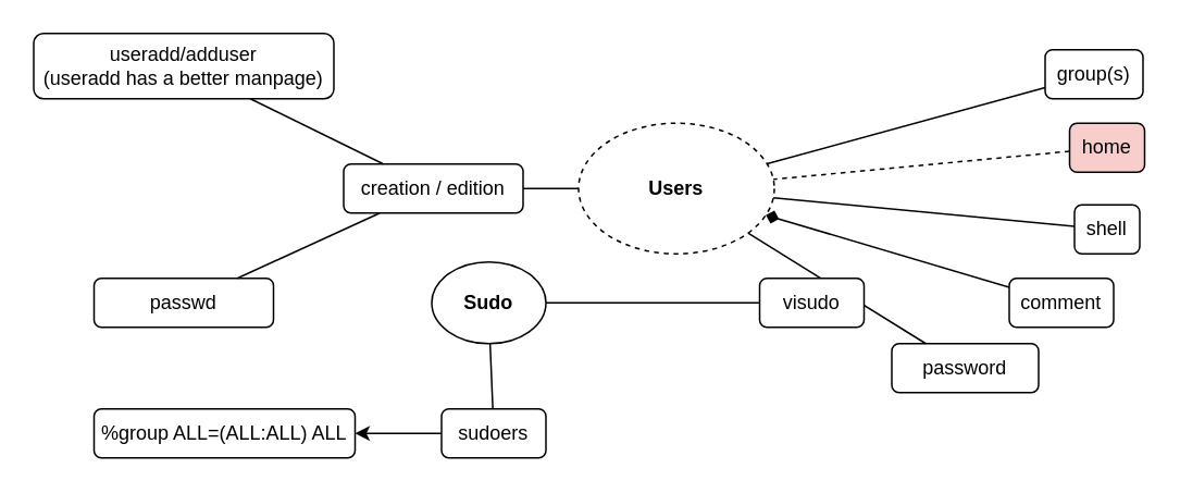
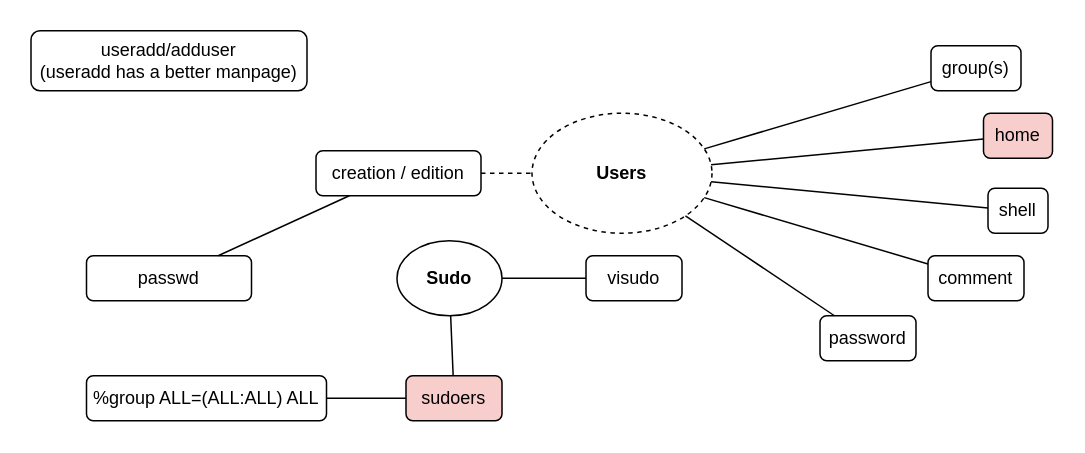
- <mxCell id="4" value="group(s)" style="rounded=1;whiteSpace=wrap;html=1;" parent="1" vertex="1"><mxGeometry x="640" y="30" width="60" height="30" as="geometry" /></mxCell>
+ <mxCell id="4" value="group(s)" style="rounded=1;whiteSpace=wrap;html=1;" parent="1" vertex="1"><mxGeometry x="620" y="30" width="60" height="30" as="geometry" /></mxCell>
- <mxCell id="17" value="" style="endArrow=none;html=1;" parent="1" source="9" target="3" edge="1"><mxGeometry width="50" height="50" relative="1" as="geometry"><mxPoint x="640" y="73.898" as="sourcePoint" /><mxPoint x="488.819" y="118.74" as="targetPoint" /></mxGeometry></mxCell>
- <mxCell id="14" value="" style="endArrow=none;html=1;dashed=1;" parent="1" source="5" target="2" edge="1"><mxGeometry width="50" height="50" relative="1" as="geometry"><mxPoint x="585.636" y="240" as="sourcePoint" /><mxPoint x="486.297" y="173.37" as="targetPoint" /></mxGeometry></mxCell>
+ <mxCell id="14" value="" style="endArrow=none;html=1;" parent="1" source="5" target="2" edge="1"><mxGeometry width="50" height="50" relative="1" as="geometry"><mxPoint x="585.636" y="240" as="sourcePoint" /><mxPoint x="486.297" y="173.37" as="targetPoint" /></mxGeometry></mxCell>
- <mxCell id="16" value="" style="endArrow=none;html=1;" parent="1" source="9" target="2" edge="1"><mxGeometry width="50" height="50" relative="1" as="geometry"><mxPoint x="630" y="63.898" as="sourcePoint" /><mxPoint x="478.819" y="108.74" as="targetPoint" /></mxGeometry></mxCell>
+ <mxCell id="16" value="" style="endArrow=none;html=1;dashed=1;" parent="1" source="9" target="2" edge="1"><mxGeometry width="50" height="50" relative="1" as="geometry"><mxPoint x="630" y="63.898" as="sourcePoint" /><mxPoint x="478.819" y="108.74" as="targetPoint" /></mxGeometry></mxCell>
- <mxCell id="12" value="" style="endArrow=diamond;html=1;" parent="1" source="7" target="2" edge="1"><mxGeometry width="50" height="50" relative="1" as="geometry"><mxPoint x="565.636" y="220" as="sourcePoint" /><mxPoint x="466.297" y="153.37" as="targetPoint" /></mxGeometry></mxCell>
+ <mxCell id="12" value="" style="endArrow=none;html=1;" parent="1" source="7" target="2" edge="1"><mxGeometry width="50" height="50" relative="1" as="geometry"><mxPoint x="565.636" y="220" as="sourcePoint" /><mxPoint x="466.297" y="153.37" as="targetPoint" /></mxGeometry></mxCell>
- <mxCell id="20" value="visudo" style="rounded=1;whiteSpace=wrap;html=1;" parent="1" vertex="1"><mxGeometry x="465" y="170" width="64" height="30" as="geometry" /></mxCell>
+ <mxCell id="20" value="visudo" style="rounded=1;whiteSpace=wrap;html=1;" parent="1" vertex="1"><mxGeometry x="390" y="170" width="64" height="30" as="geometry" /></mxCell>
- <mxCell id="8" value="password" style="rounded=1;whiteSpace=wrap;html=1;" parent="1" vertex="1"><mxGeometry x="546" y="210" width="90" height="30" as="geometry" /></mxCell>
+ <mxCell id="8" value="password" style="rounded=1;whiteSpace=wrap;html=1;" parent="1" vertex="1"><mxGeometry x="546" y="210" width="64" height="30" as="geometry" /></mxCell>
- <mxCell id="23" value="" style="endArrow=classic;html=1;" parent="1" source="21" target="22" edge="1"><mxGeometry width="50" height="50" relative="1" as="geometry"><mxPoint x="342.214" y="80" as="sourcePoint" /><mxPoint x="254.786" y="120" as="targetPoint" /></mxGeometry></mxCell>
+ <mxCell id="23" value="" style="endArrow=none;html=1;" parent="1" source="21" target="22" edge="1"><mxGeometry width="50" height="50" relative="1" as="geometry"><mxPoint x="342.214" y="80" as="sourcePoint" /><mxPoint x="254.786" y="120" as="targetPoint" /></mxGeometry></mxCell>
- <mxCell id="21" value="sudoers" style="rounded=1;whiteSpace=wrap;html=1;" parent="1" vertex="1"><mxGeometry x="270" y="250" width="64" height="30" as="geometry" /></mxCell>
+ <mxCell id="21" value="sudoers" style="rounded=1;whiteSpace=wrap;html=1;fillColor=#f8cecc;" parent="1" vertex="1"><mxGeometry x="270" y="250" width="64" height="30" as="geometry" /></mxCell>
